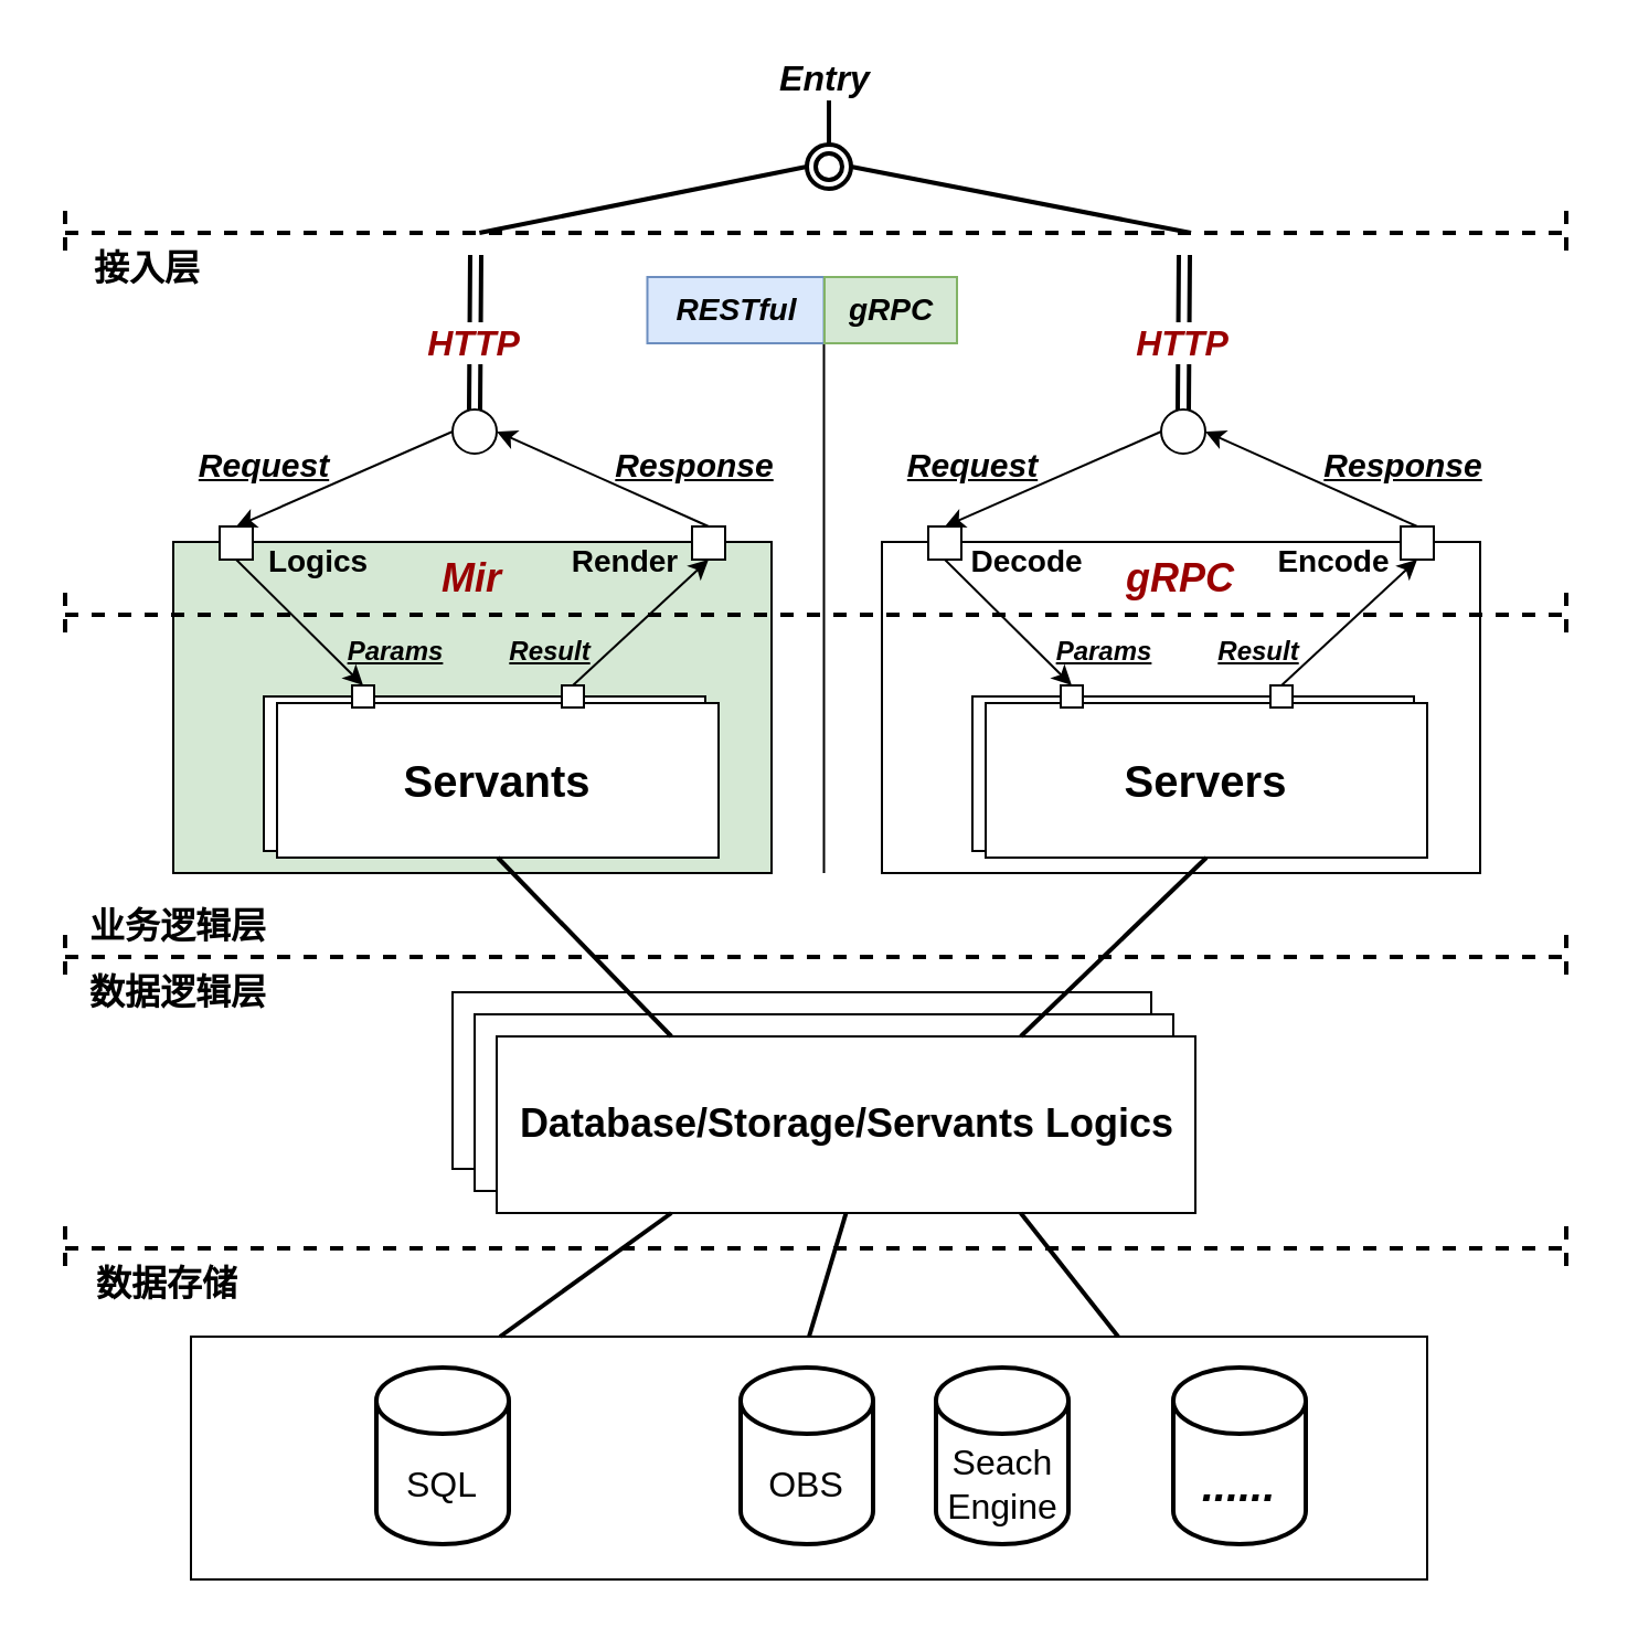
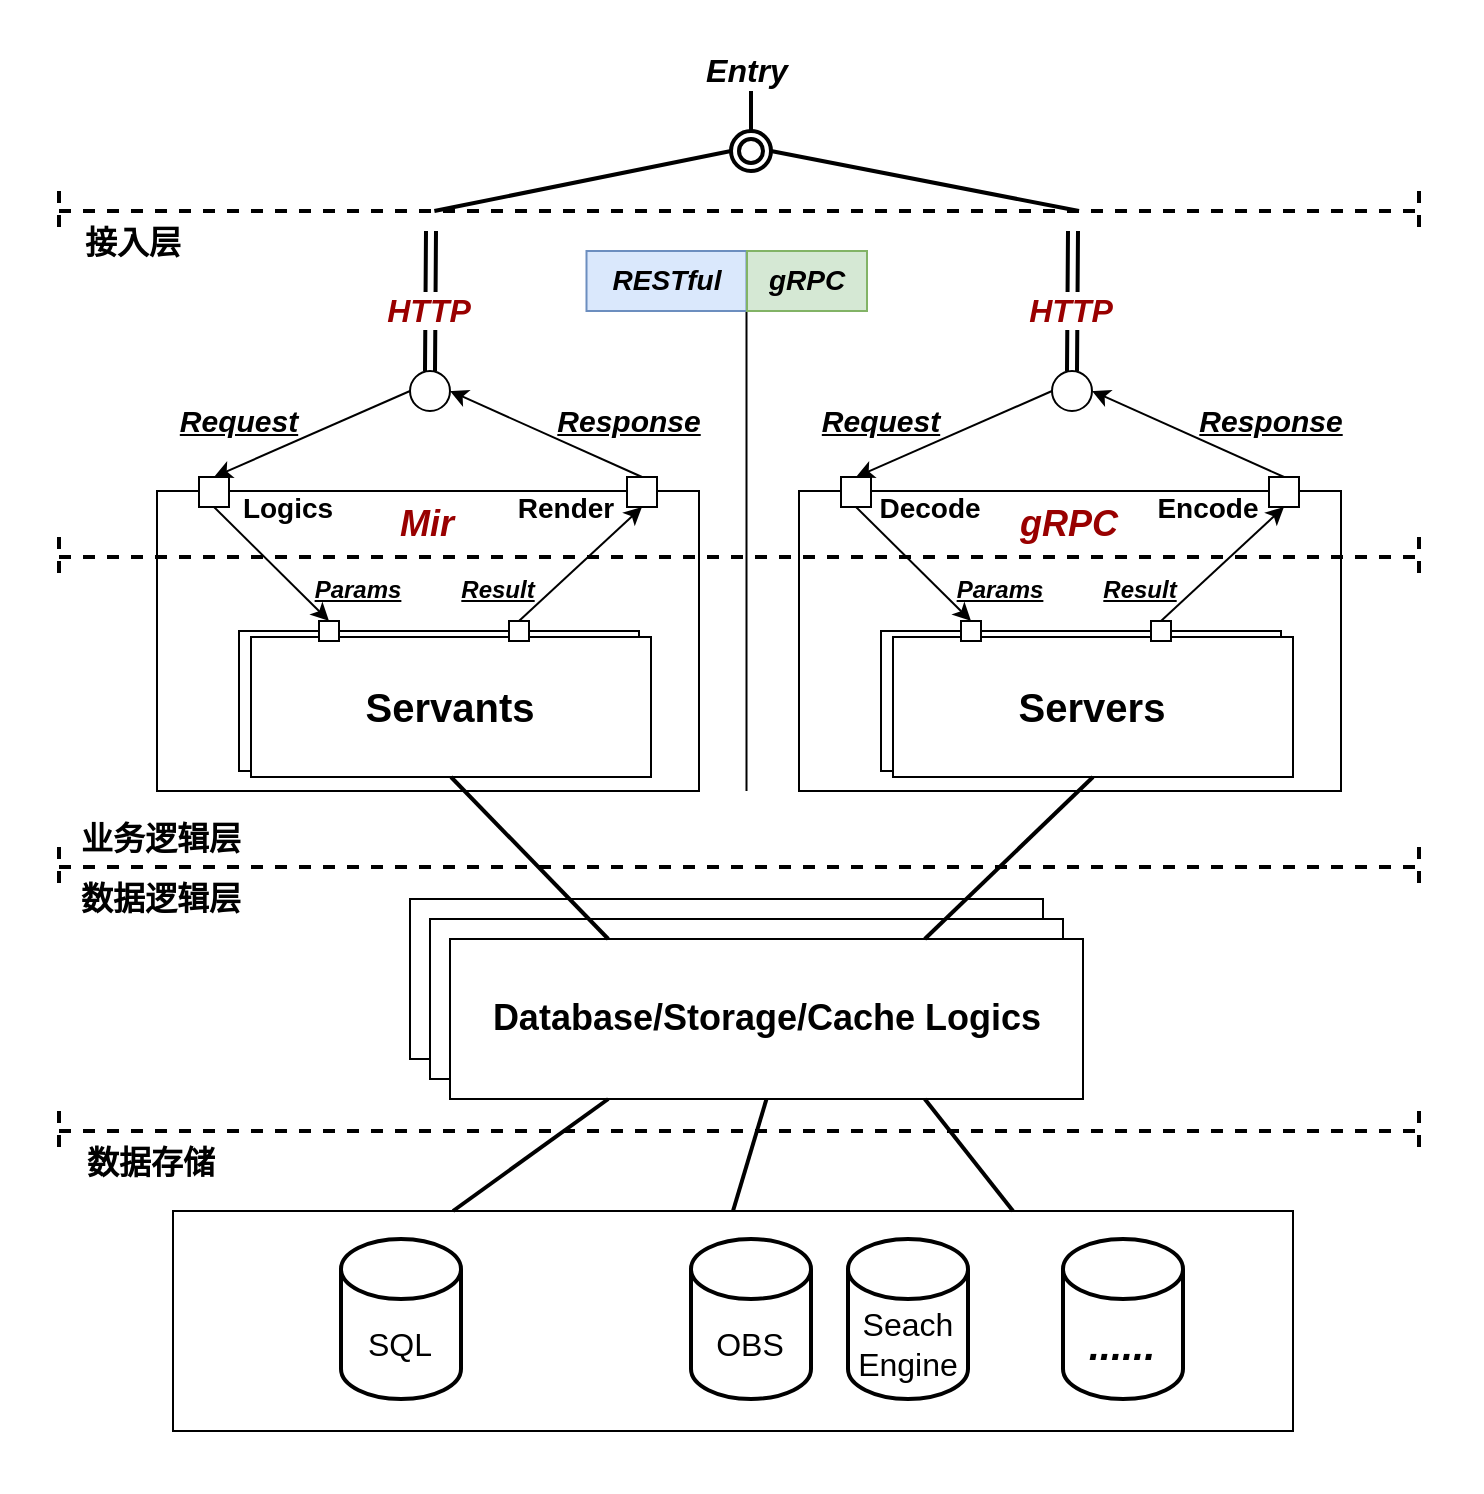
- <mxCell id="3" value="Mir" style="rounded=0;whiteSpace=wrap;html=1;fontStyle=3;verticalAlign=top;fontSize=18;fontColor=#990000;fillColor=#d5e8d4;" vertex="1" parent="1"><mxGeometry x="78" y="245" width="271" height="150" as="geometry" /></mxCell>
+ <mxCell id="3" value="Mir" style="rounded=0;whiteSpace=wrap;html=1;fontStyle=3;verticalAlign=top;fontSize=18;fontColor=#990000;" vertex="1" parent="1"><mxGeometry x="78" y="245" width="271" height="150" as="geometry" /></mxCell>
- <mxCell id="56" value="Database/Storage/Servants Logics" style="rounded=0;whiteSpace=wrap;html=1;strokeColor=default;strokeWidth=1;fontSize=18;fontColor=#000000;fillColor=default;gradientColor=none;fontStyle=1" vertex="1" parent="1"><mxGeometry x="224.5" y="469" width="316.5" height="80" as="geometry" /></mxCell>
+ <mxCell id="56" value="Database/Storage/Cache Logics" style="rounded=0;whiteSpace=wrap;html=1;strokeColor=default;strokeWidth=1;fontSize=18;fontColor=#000000;fillColor=default;gradientColor=none;fontStyle=1" vertex="1" parent="1"><mxGeometry x="224.5" y="469" width="316.5" height="80" as="geometry" /></mxCell>
- <mxCell id="59" value="OBS" style="shape=cylinder3;whiteSpace=wrap;html=1;boundedLbl=1;backgroundOutline=1;size=15;strokeColor=default;strokeWidth=2;fontSize=16;fontColor=#000000;fillColor=none;gradientColor=none;" vertex="1" parent="1"><mxGeometry x="335" y="619" width="60" height="80" as="geometry" /></mxCell>
+ <mxCell id="59" value="OBS" style="shape=cylinder3;whiteSpace=wrap;html=1;boundedLbl=1;backgroundOutline=1;size=15;strokeColor=default;strokeWidth=2;fontSize=16;fontColor=#000000;fillColor=none;gradientColor=none;" vertex="1" parent="1"><mxGeometry x="345" y="619" width="60" height="80" as="geometry" /></mxCell>
